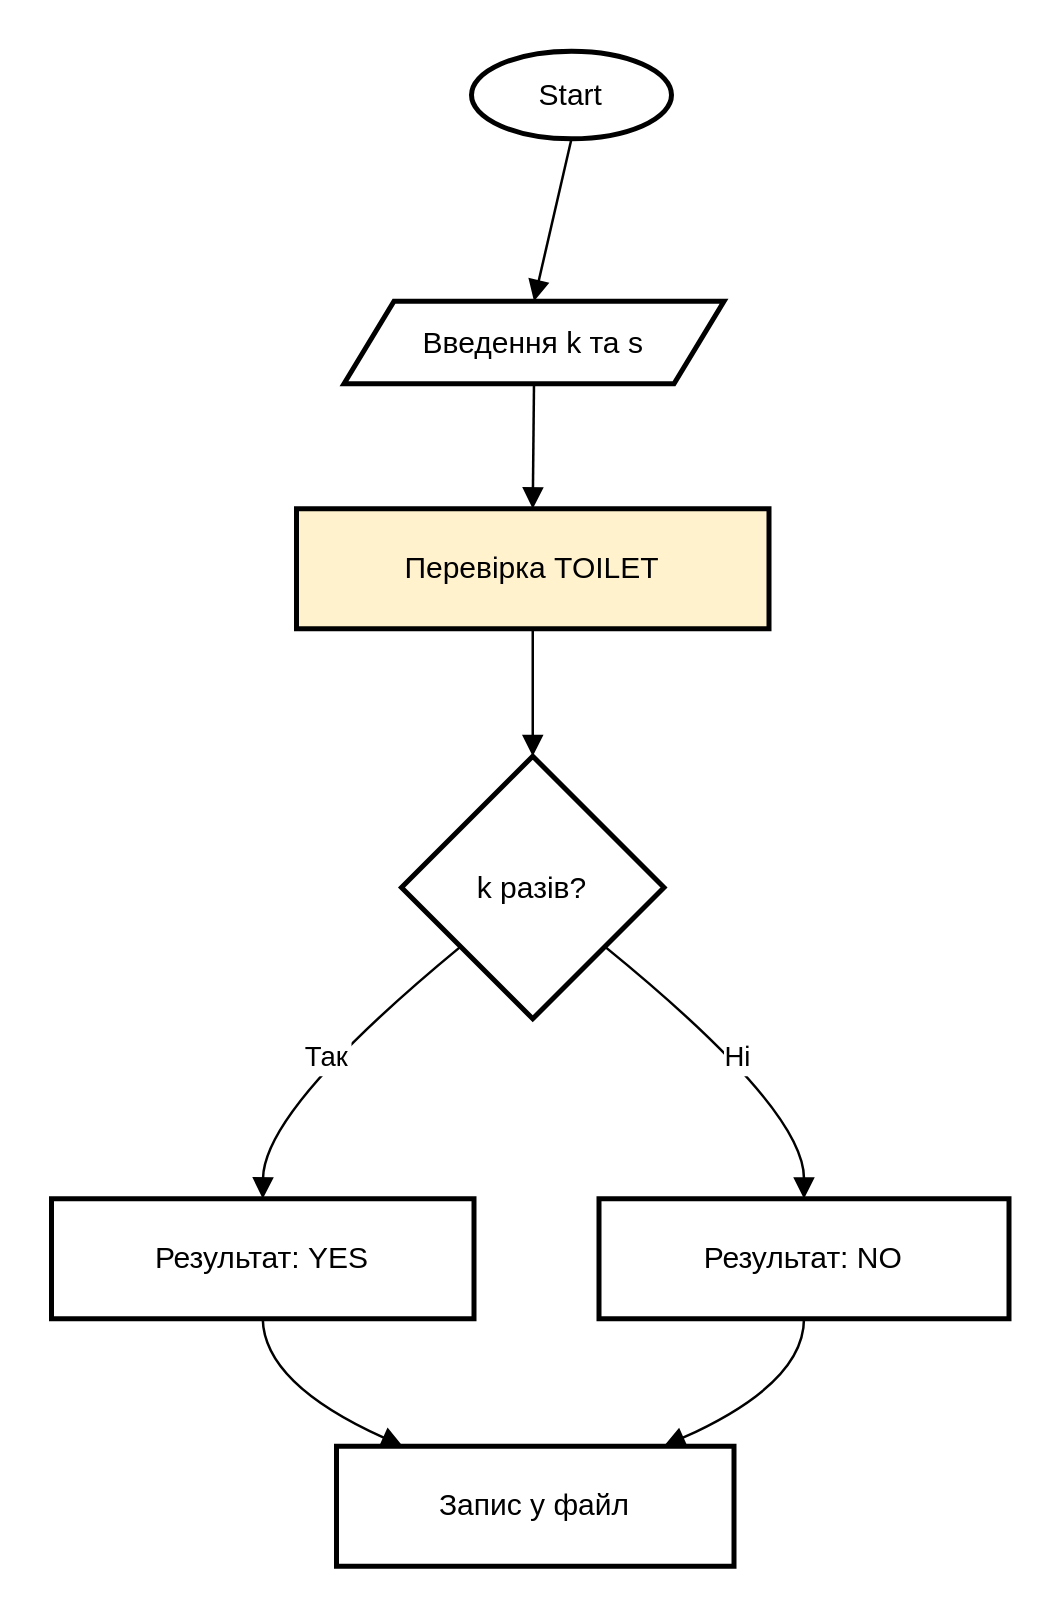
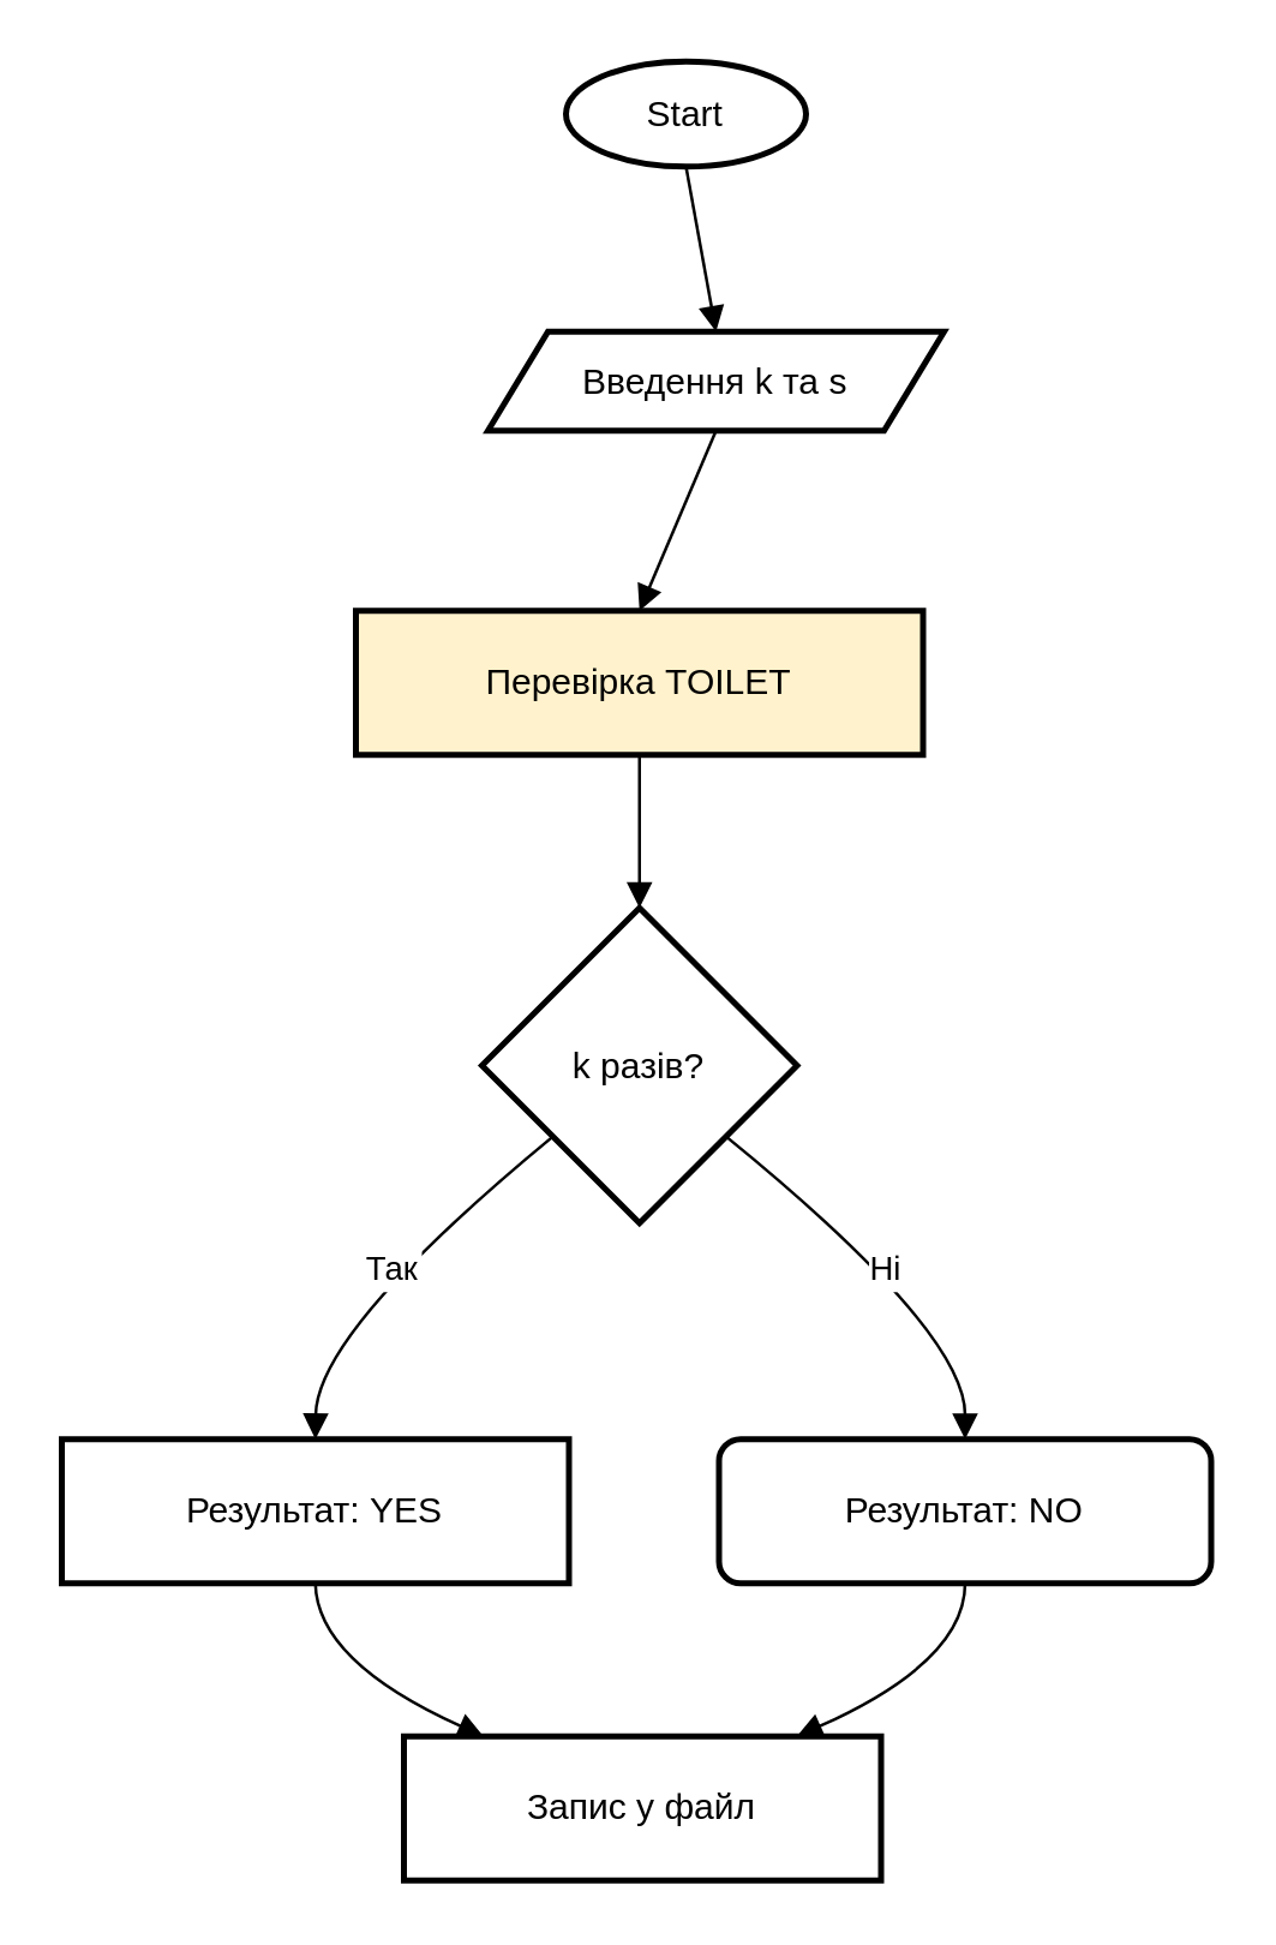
- <mxCell id="3" value="Введення k та s" style="shape=parallelogram;perimeter=parallelogramPerimeter;fixedSize=1;strokeWidth=2;whiteSpace=wrap;" vertex="1" parent="1"><mxGeometry x="137" y="120" width="152" height="33" as="geometry" /></mxCell>
+ <mxCell id="3" value="Введення k та s" style="shape=parallelogram;perimeter=parallelogramPerimeter;fixedSize=1;strokeWidth=2;whiteSpace=wrap;" vertex="1" parent="1"><mxGeometry x="162" y="110" width="152" height="33" as="geometry" /></mxCell>
- <mxCell id="7" value="Результат: NO" style="whiteSpace=wrap;strokeWidth=2;" vertex="1" parent="1"><mxGeometry x="239" y="479" width="164" height="48" as="geometry" /></mxCell>
+ <mxCell id="7" value="Результат: NO" style="whiteSpace=wrap;strokeWidth=2;rounded=1;" vertex="1" parent="1"><mxGeometry x="239" y="479" width="164" height="48" as="geometry" /></mxCell>
